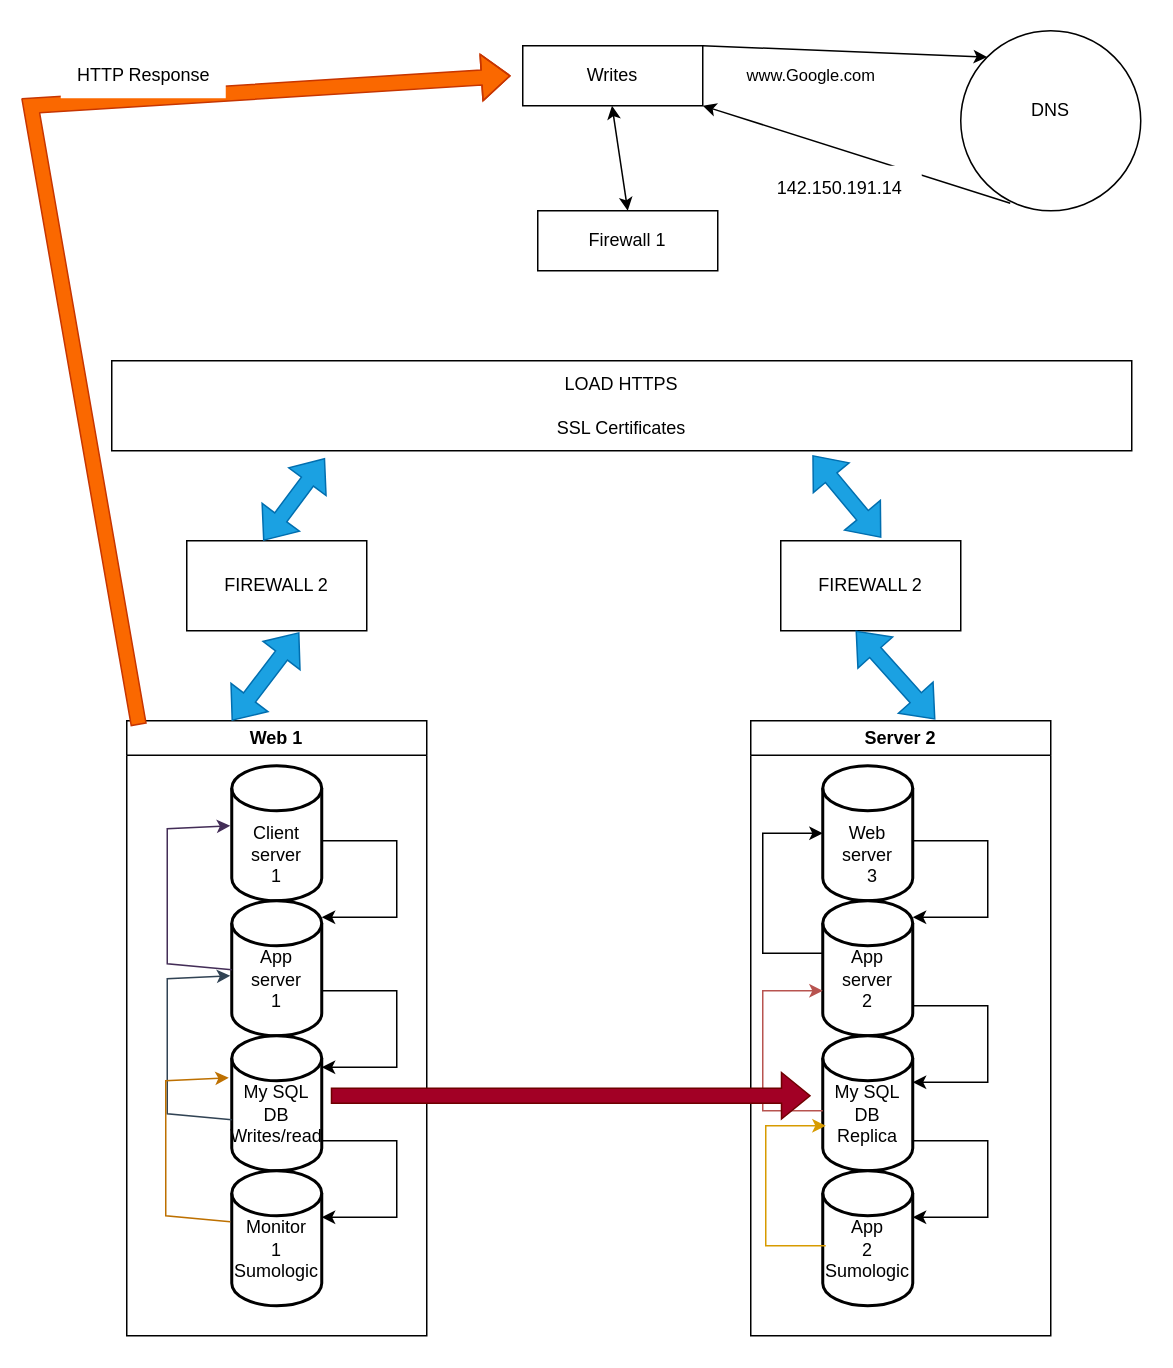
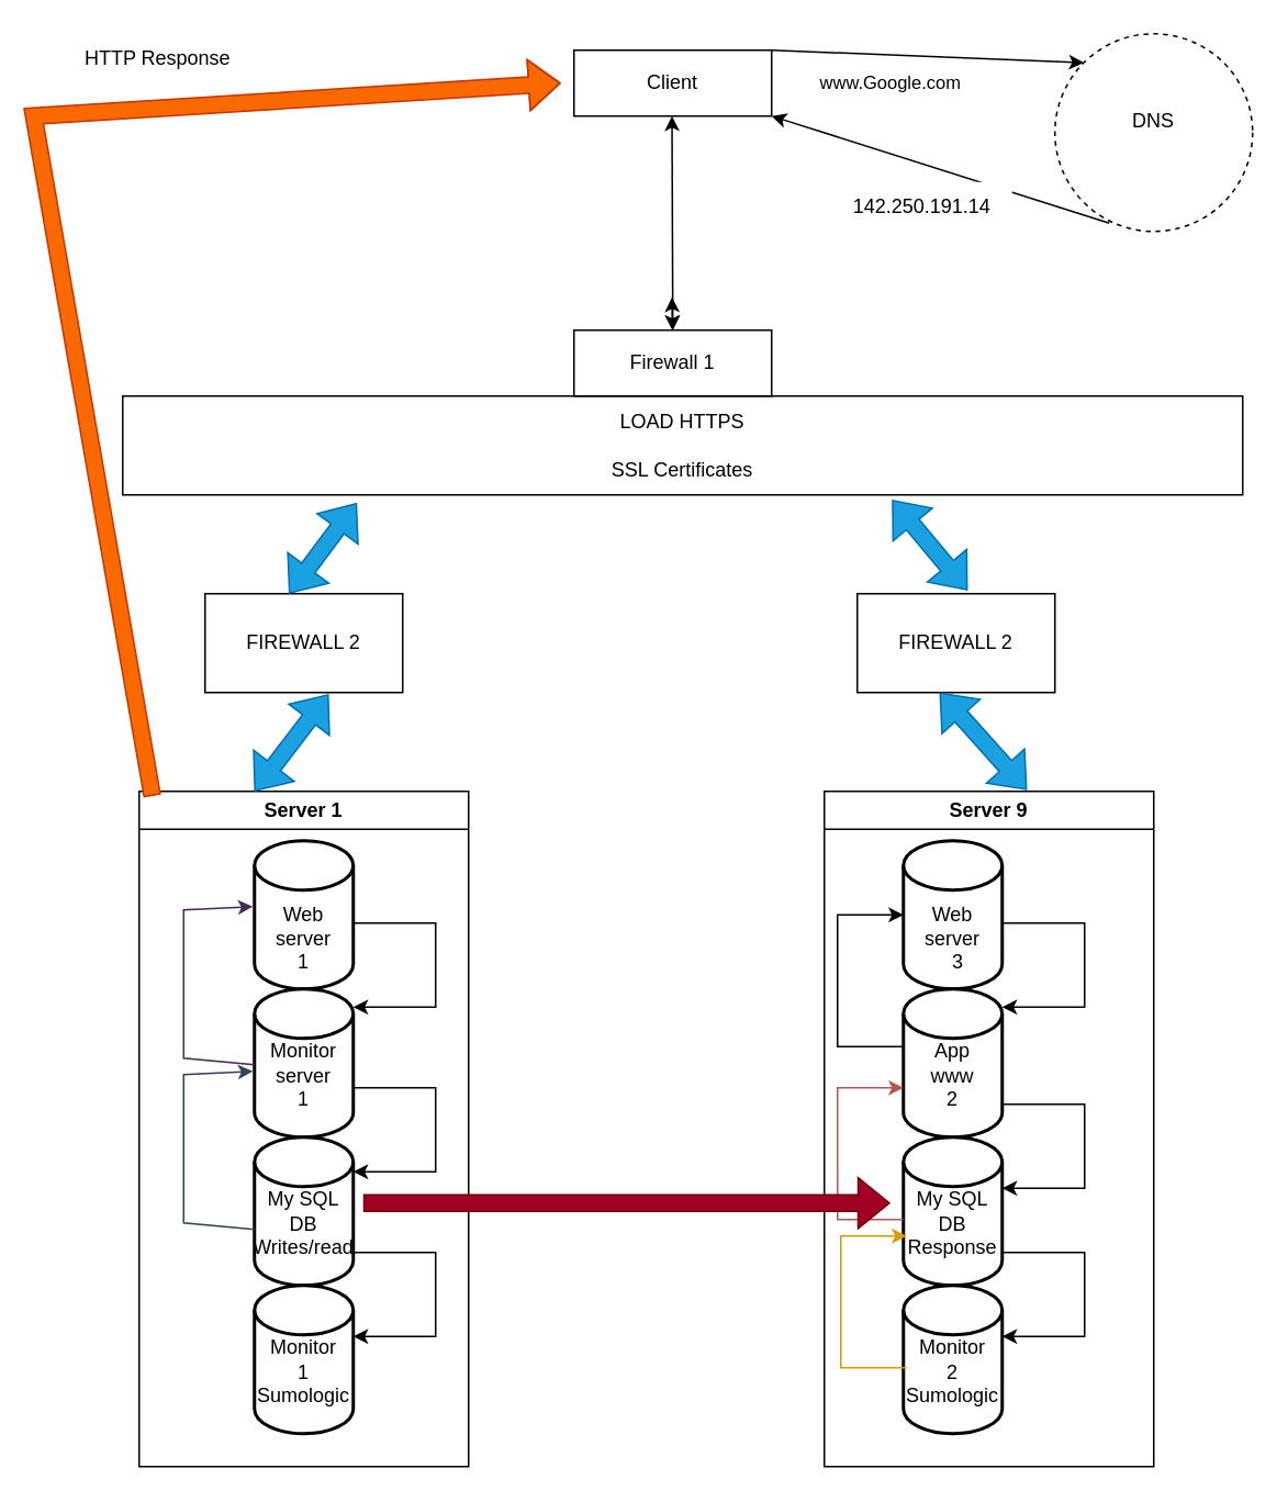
- <mxCell id="41" value="HTTP Response" style="text;html=1;align=center;verticalAlign=middle;resizable=0;points=[];autosize=1;strokeColor=none;fillColor=default;" vertex="1" parent="1"><mxGeometry x="40" y="35" width="110" height="30" as="geometry" /></mxCell>
+ <mxCell id="41" value="HTTP Response" style="text;html=1;align=center;verticalAlign=middle;resizable=0;points=[];autosize=1;strokeColor=none;fillColor=default;" vertex="1" parent="1"><mxGeometry x="40" y="20" width="110" height="30" as="geometry" /></mxCell>
- <mxCell id="2" value="&lt;div&gt;Writes&lt;/div&gt;" style="rounded=0;whiteSpace=wrap;html=1;" parent="1" vertex="1"><mxGeometry x="348" y="30" width="120" height="40" as="geometry" /></mxCell>
+ <mxCell id="2" value="&lt;div&gt;Client&lt;/div&gt;" style="rounded=0;whiteSpace=wrap;html=1;" parent="1" vertex="1"><mxGeometry x="348" y="30" width="120" height="40" as="geometry" /></mxCell>
- <mxCell id="29" value="DNS&lt;div&gt;&lt;br&gt;&lt;/div&gt;" style="ellipse;whiteSpace=wrap;html=1;aspect=fixed;" vertex="1" parent="1"><mxGeometry x="640" y="20" width="120" height="120" as="geometry" /></mxCell>
+ <mxCell id="29" value="DNS&lt;div&gt;&lt;br&gt;&lt;/div&gt;" style="ellipse;whiteSpace=wrap;html=1;aspect=fixed;dashed=1;" vertex="1" parent="1"><mxGeometry x="640" y="20" width="120" height="120" as="geometry" /></mxCell>
- <mxCell id="33" value="142.150.191.14" style="text;html=1;align=center;verticalAlign=middle;resizable=0;points=[];autosize=1;strokeColor=none;fillColor=default;" vertex="1" parent="1"><mxGeometry x="504" y="110" width="110" height="30" as="geometry" /></mxCell>
+ <mxCell id="33" value="142.250.191.14" style="text;html=1;align=center;verticalAlign=middle;resizable=0;points=[];autosize=1;strokeColor=none;fillColor=default;" vertex="1" parent="1"><mxGeometry x="504" y="110" width="110" height="30" as="geometry" /></mxCell>
- <mxCell id="34" value="&lt;div&gt;Firewall 1&lt;/div&gt;" style="rounded=0;whiteSpace=wrap;html=1;" parent="1" vertex="1"><mxGeometry x="358" y="140" width="120" height="40" as="geometry" /></mxCell>
+ <mxCell id="34" value="&lt;div&gt;Firewall 1&lt;/div&gt;" style="rounded=0;whiteSpace=wrap;html=1;" parent="1" vertex="1"><mxGeometry x="348" y="200" width="120" height="40" as="geometry" /></mxCell>
- <mxCell id="22" value="Web 1" style="swimlane;whiteSpace=wrap;html=1;" parent="1" vertex="1"><mxGeometry x="84" y="480" width="200" height="410" as="geometry" /></mxCell>
+ <mxCell id="22" value="Server 1" style="swimlane;whiteSpace=wrap;html=1;" parent="1" vertex="1"><mxGeometry x="84" y="480" width="200" height="410" as="geometry" /></mxCell>
- <mxCell id="25" value="Server 2" style="swimlane;whiteSpace=wrap;html=1;" parent="1" vertex="1"><mxGeometry x="500" y="480" width="200" height="410" as="geometry" /></mxCell>
+ <mxCell id="25" value="Server 9" style="swimlane;whiteSpace=wrap;html=1;" parent="1" vertex="1"><mxGeometry x="500" y="480" width="200" height="410" as="geometry" /></mxCell>
- <mxCell id="6" value="&lt;div&gt;&lt;br&gt;&lt;/div&gt;&lt;div&gt;&lt;br&gt;&lt;/div&gt;&lt;div&gt;Client server&lt;/div&gt;&lt;div&gt;1&lt;/div&gt;" style="strokeWidth=2;html=1;shape=mxgraph.flowchart.database;whiteSpace=wrap;" parent="1" vertex="1"><mxGeometry x="154" y="510" width="60" height="90" as="geometry" /></mxCell>
+ <mxCell id="6" value="&lt;div&gt;&lt;br&gt;&lt;/div&gt;&lt;div&gt;&lt;br&gt;&lt;/div&gt;&lt;div&gt;Web server&lt;/div&gt;&lt;div&gt;1&lt;/div&gt;" style="strokeWidth=2;html=1;shape=mxgraph.flowchart.database;whiteSpace=wrap;" parent="1" vertex="1"><mxGeometry x="154" y="510" width="60" height="90" as="geometry" /></mxCell>
- <mxCell id="7" value="&lt;div&gt;&lt;br&gt;&lt;/div&gt;&lt;div&gt;App&lt;/div&gt;&lt;div&gt;server&lt;/div&gt;&lt;div&gt;1&lt;/div&gt;" style="strokeWidth=2;html=1;shape=mxgraph.flowchart.database;whiteSpace=wrap;" parent="1" vertex="1"><mxGeometry x="154" y="600" width="60" height="90" as="geometry" /></mxCell>
+ <mxCell id="7" value="&lt;div&gt;&lt;br&gt;&lt;/div&gt;&lt;div&gt;Monitor&lt;/div&gt;&lt;div&gt;server&lt;/div&gt;&lt;div&gt;1&lt;/div&gt;" style="strokeWidth=2;html=1;shape=mxgraph.flowchart.database;whiteSpace=wrap;" parent="1" vertex="1"><mxGeometry x="154" y="600" width="60" height="90" as="geometry" /></mxCell>
- <mxCell id="11" value="&lt;div&gt;&lt;br&gt;&lt;/div&gt;&lt;div&gt;App&lt;/div&gt;&lt;div&gt;server&lt;/div&gt;&lt;div&gt;2&lt;/div&gt;" style="strokeWidth=2;html=1;shape=mxgraph.flowchart.database;whiteSpace=wrap;" parent="1" vertex="1"><mxGeometry x="548" y="600" width="60" height="90" as="geometry" /></mxCell>
+ <mxCell id="11" value="&lt;div&gt;&lt;br&gt;&lt;/div&gt;&lt;div&gt;App&lt;/div&gt;&lt;div&gt;www&lt;/div&gt;&lt;div&gt;2&lt;/div&gt;" style="strokeWidth=2;html=1;shape=mxgraph.flowchart.database;whiteSpace=wrap;" parent="1" vertex="1"><mxGeometry x="548" y="600" width="60" height="90" as="geometry" /></mxCell>
- <mxCell id="12" value="&lt;div&gt;&lt;br&gt;&lt;/div&gt;&lt;div&gt;My SQL&lt;/div&gt;DB&lt;div&gt;Replica&lt;/div&gt;" style="strokeWidth=2;html=1;shape=mxgraph.flowchart.database;whiteSpace=wrap;" parent="1" vertex="1"><mxGeometry x="548" y="690" width="60" height="90" as="geometry" /></mxCell>
+ <mxCell id="12" value="&lt;div&gt;&lt;br&gt;&lt;/div&gt;&lt;div&gt;My SQL&lt;/div&gt;DB&lt;div&gt;Response&lt;/div&gt;" style="strokeWidth=2;html=1;shape=mxgraph.flowchart.database;whiteSpace=wrap;" parent="1" vertex="1"><mxGeometry x="548" y="690" width="60" height="90" as="geometry" /></mxCell>
- <mxCell id="42" value="" style="endArrow=classic;html=1;rounded=0;entryX=-0.033;entryY=0.311;entryDx=0;entryDy=0;entryPerimeter=0;exitX=-0.017;exitY=0.378;exitDx=0;exitDy=0;exitPerimeter=0;fillColor=#f0a30a;strokeColor=#BD7000;" edge="1" parent="1" source="9" target="8"><mxGeometry width="50" height="50" relative="1" as="geometry"><mxPoint x="40" y="720" as="sourcePoint" /><mxPoint x="40" y="771" as="targetPoint" /><Array as="points"><mxPoint x="110" y="810" /><mxPoint x="110" y="720" /></Array></mxGeometry></mxCell>
- <mxCell id="13" value="&lt;div&gt;&lt;br&gt;&lt;/div&gt;&lt;div&gt;App&lt;/div&gt;&lt;div&gt;2&lt;/div&gt;&lt;div&gt;Sumologic&lt;/div&gt;" style="strokeWidth=2;html=1;shape=mxgraph.flowchart.database;whiteSpace=wrap;" parent="1" vertex="1"><mxGeometry x="548" y="780" width="60" height="90" as="geometry" /></mxCell>
+ <mxCell id="13" value="&lt;div&gt;&lt;br&gt;&lt;/div&gt;&lt;div&gt;Monitor&lt;/div&gt;&lt;div&gt;2&lt;/div&gt;&lt;div&gt;Sumologic&lt;/div&gt;" style="strokeWidth=2;html=1;shape=mxgraph.flowchart.database;whiteSpace=wrap;" parent="1" vertex="1"><mxGeometry x="548" y="780" width="60" height="90" as="geometry" /></mxCell>
